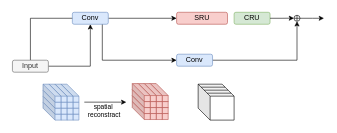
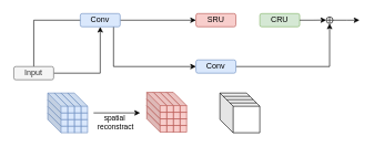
- <mxCell id="7" value="SRU" style="rounded=1;whiteSpace=wrap;html=1;fillColor=#f8cecc;strokeColor=#b85450;" vertex="1" parent="1"><mxGeometry x="294" y="20" width="85" height="20" as="geometry" /></mxCell>
+ <mxCell id="7" value="SRU" style="rounded=1;whiteSpace=wrap;html=1;fillColor=#f8cecc;strokeColor=#b85450;" vertex="1" parent="1"><mxGeometry x="294" y="20" width="60" height="20" as="geometry" /></mxCell>
